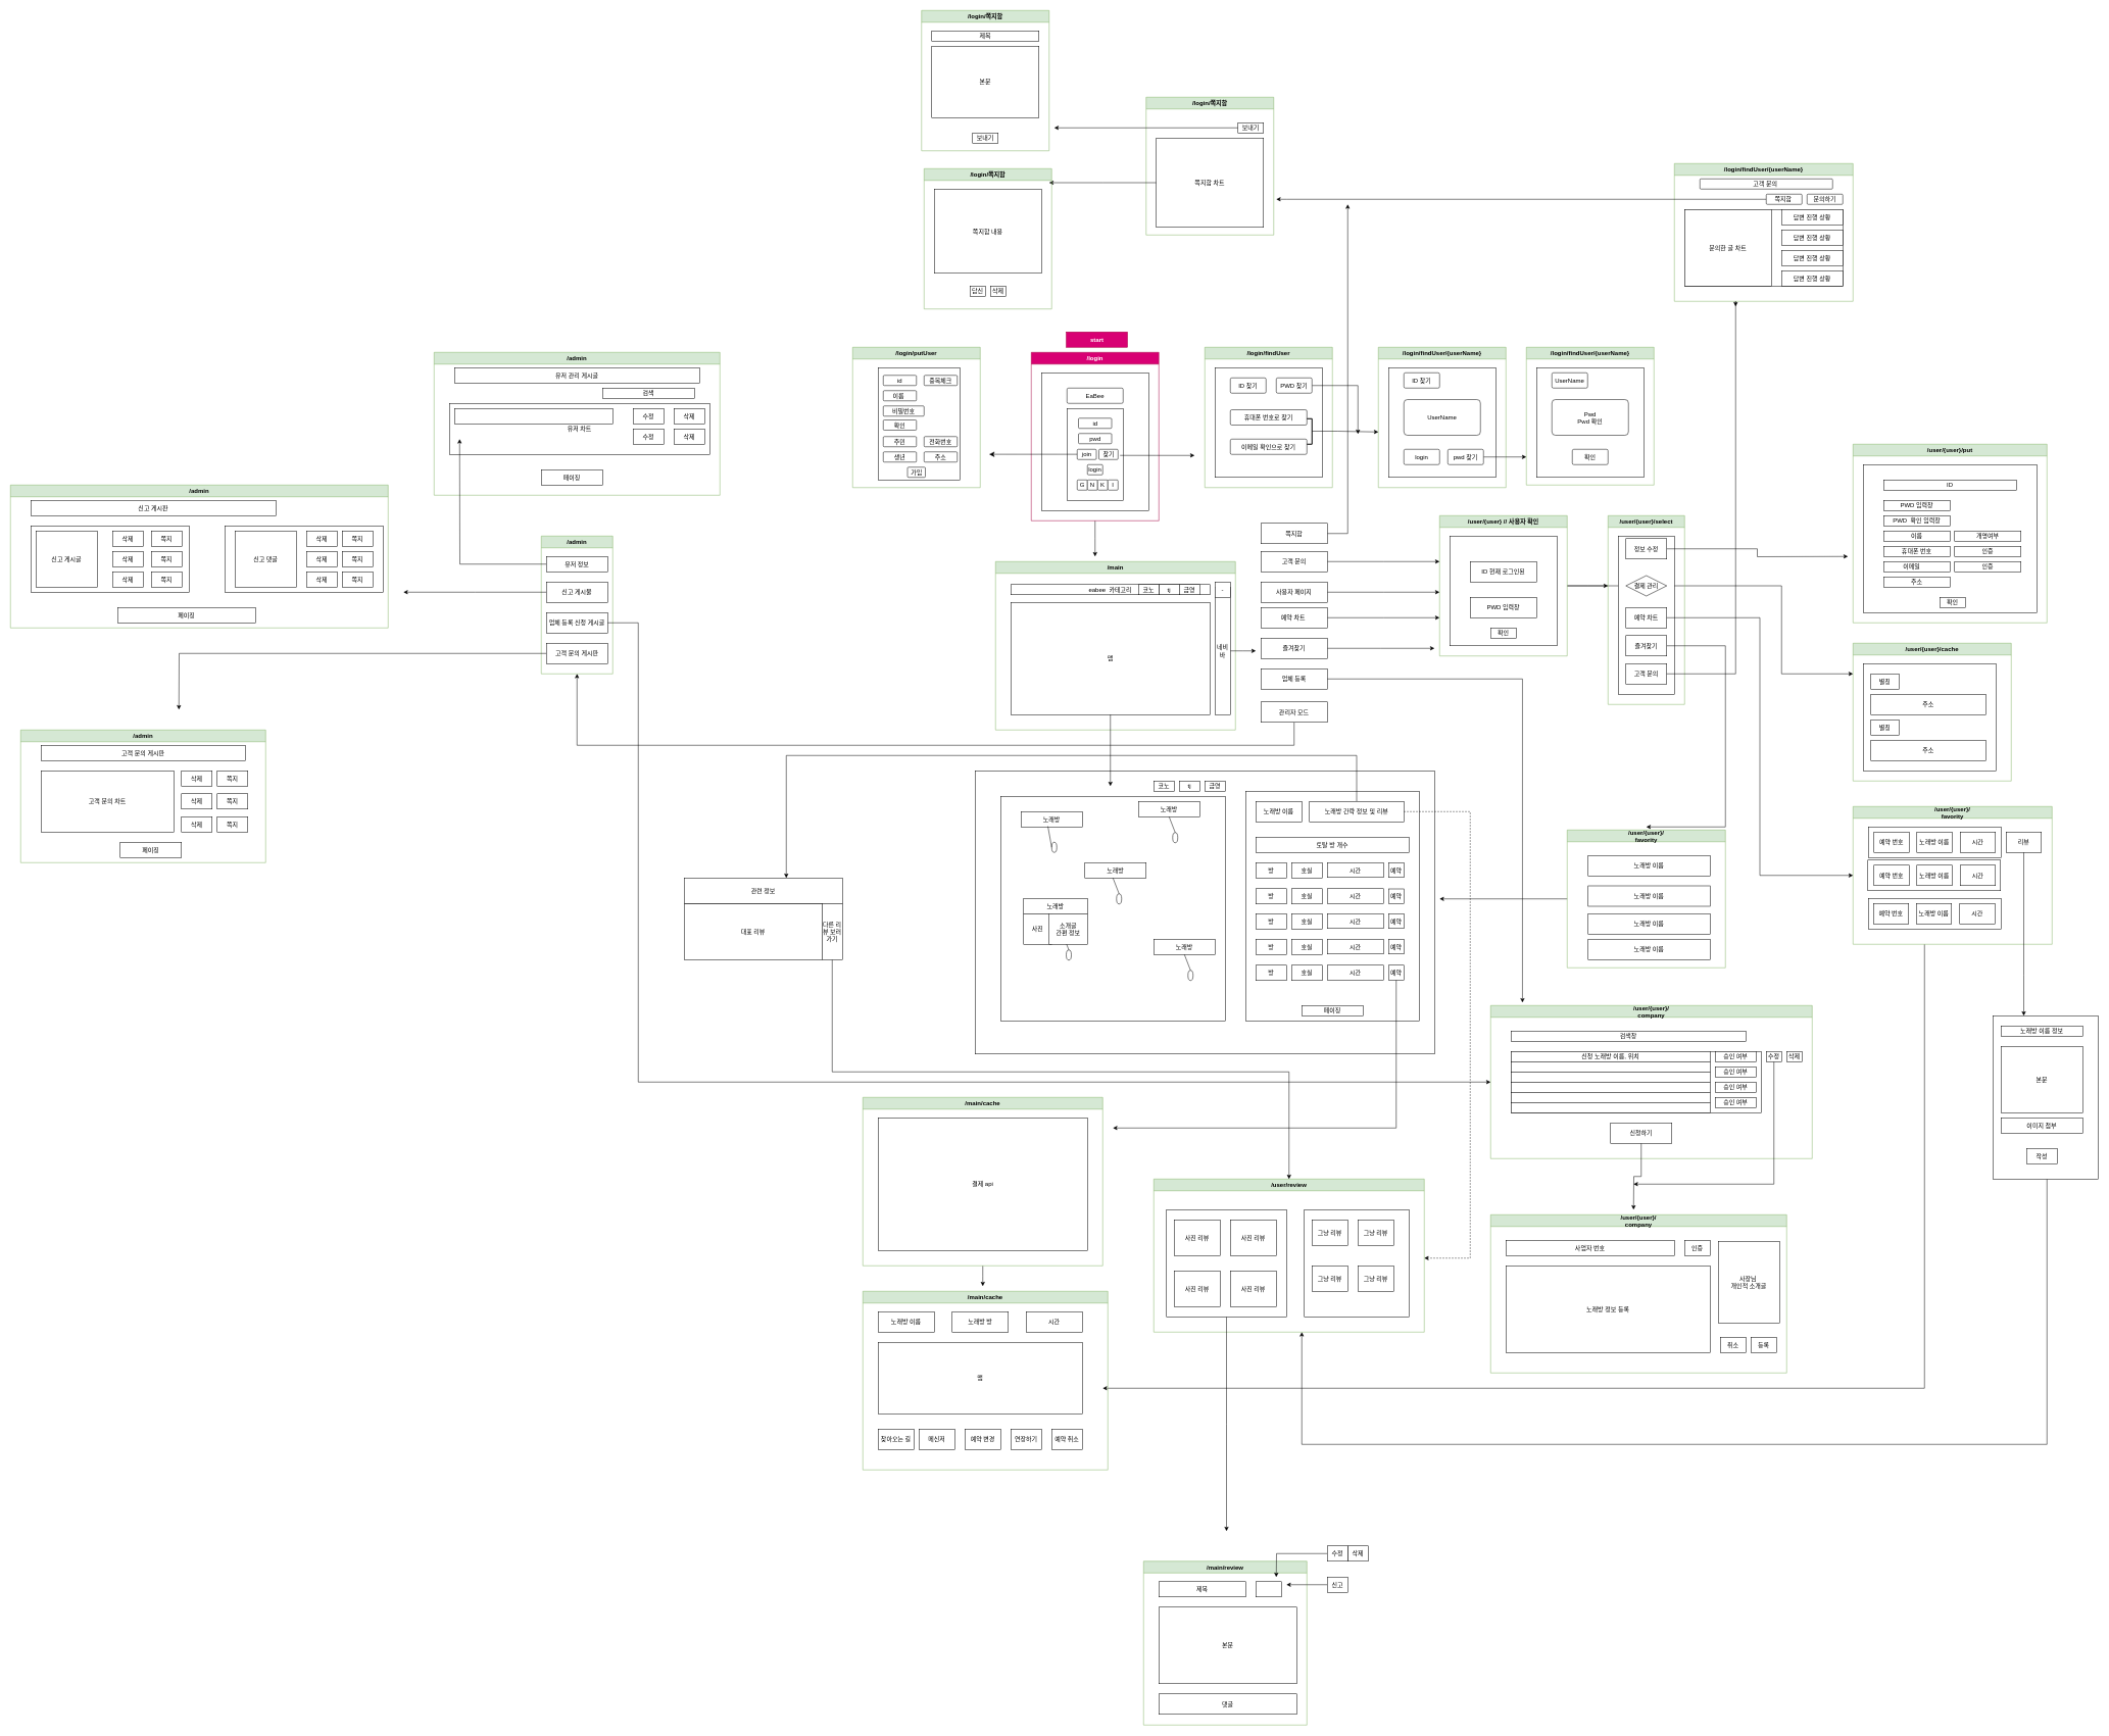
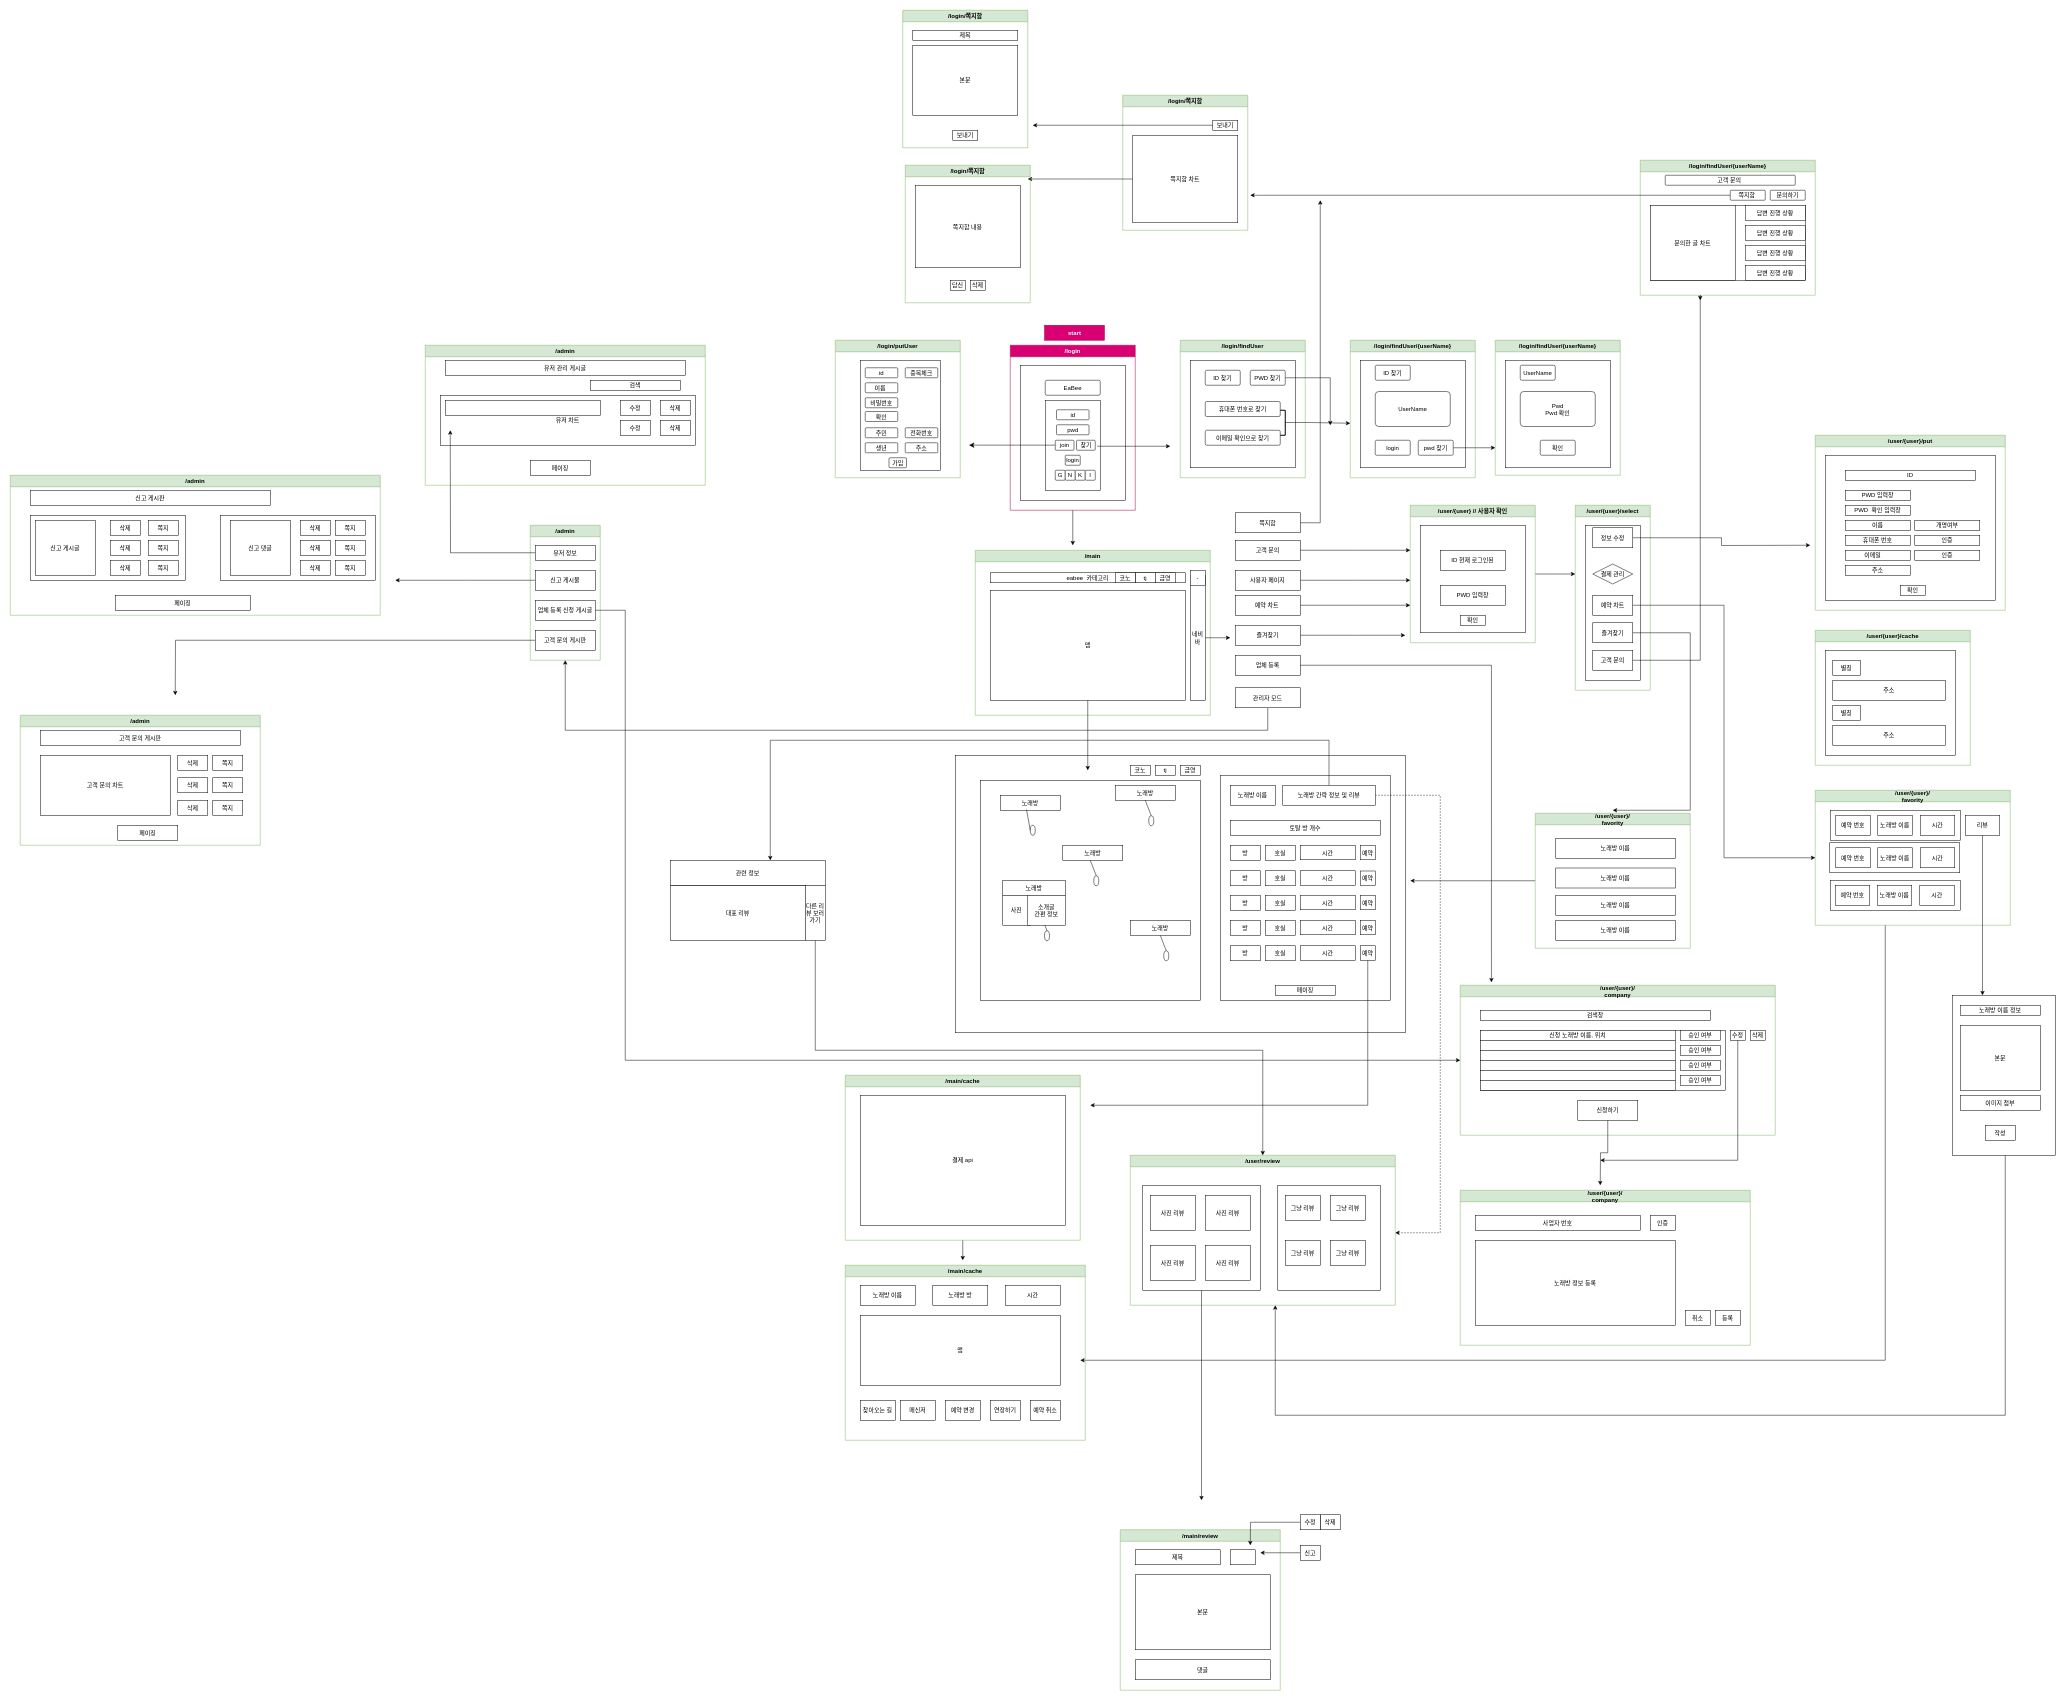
- <mxCell id="38" value="비밀번호" style="rounded=1;arcSize=10;whiteSpace=wrap;html=1;align=center;" vertex="1" parent="30"><mxGeometry x="60" y="115" width="80" height="20" as="geometry" /></mxCell>
+ <mxCell id="38" value="비밀번호" style="rounded=1;arcSize=10;whiteSpace=wrap;html=1;align=center;" vertex="1" parent="30"><mxGeometry x="60" y="115" width="65" height="20" as="geometry" /></mxCell>
- <mxCell id="80" style="edgeStyle=orthogonalEdgeStyle;rounded=0;orthogonalLoop=1;jettySize=auto;html=1;" edge="1" parent="1" source="81" target="108"><mxGeometry relative="1" as="geometry"><Array as="points"><mxPoint x="3490" y="1147" /><mxPoint x="3490" y="1320" /></Array></mxGeometry></mxCell>
- <mxCell id="221" value="사장님&amp;nbsp;&lt;br&gt;개인적 소개글" style="rounded=0;whiteSpace=wrap;html=1;" vertex="1" parent="215"><mxGeometry x="446" y="52" width="120" height="160" as="geometry" /></mxCell>
